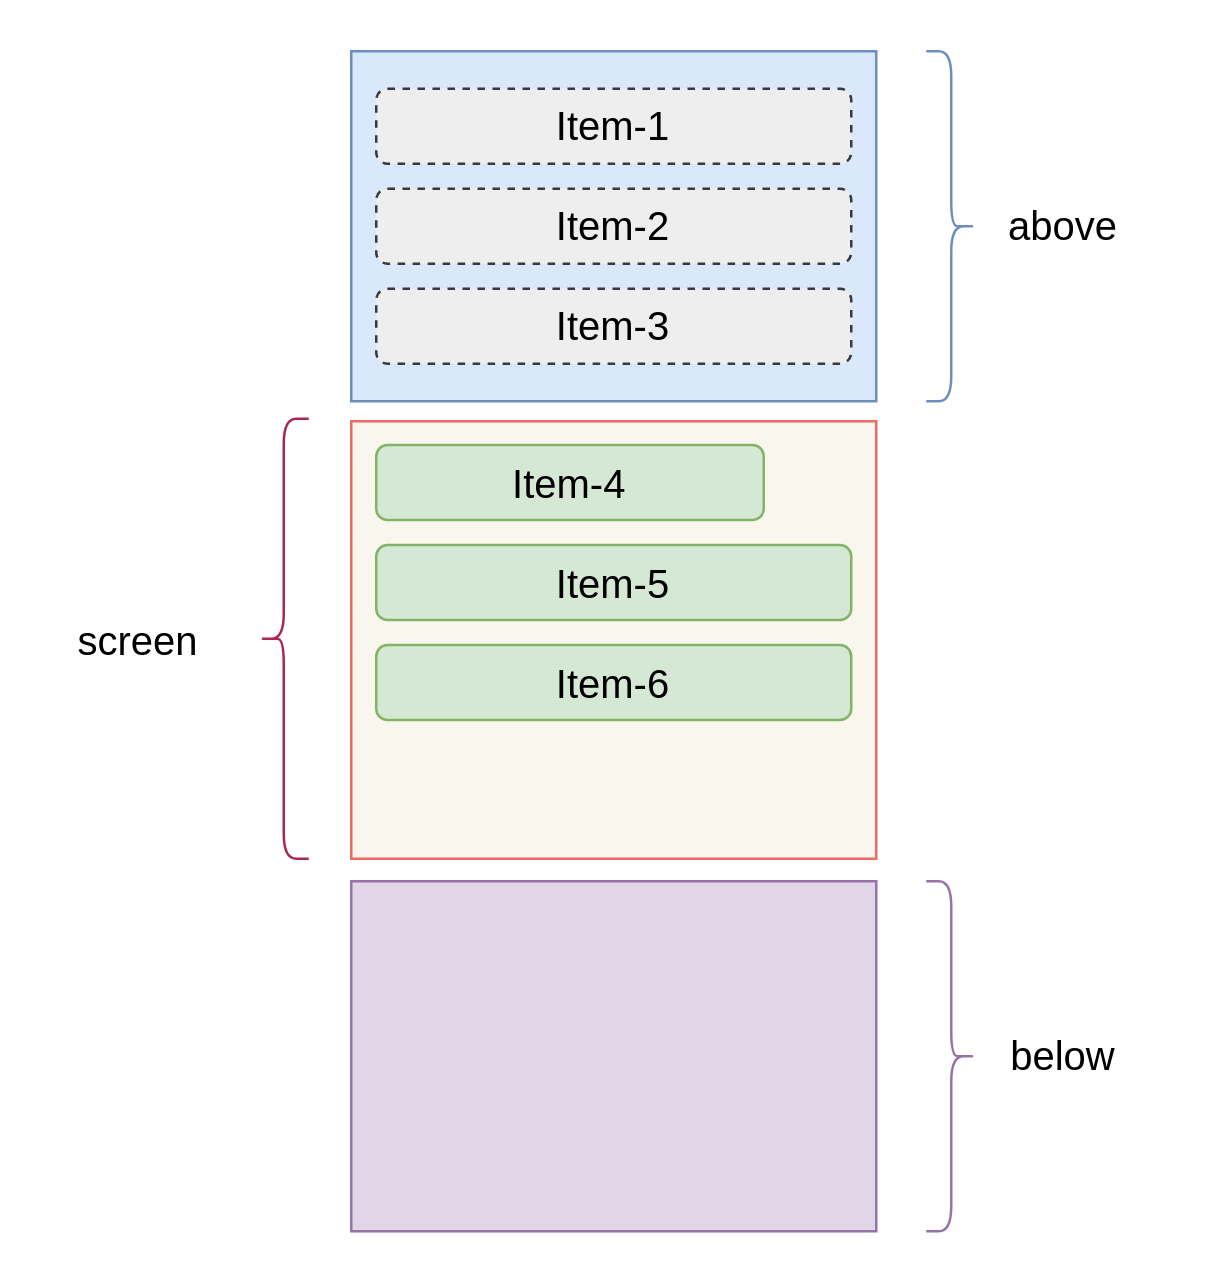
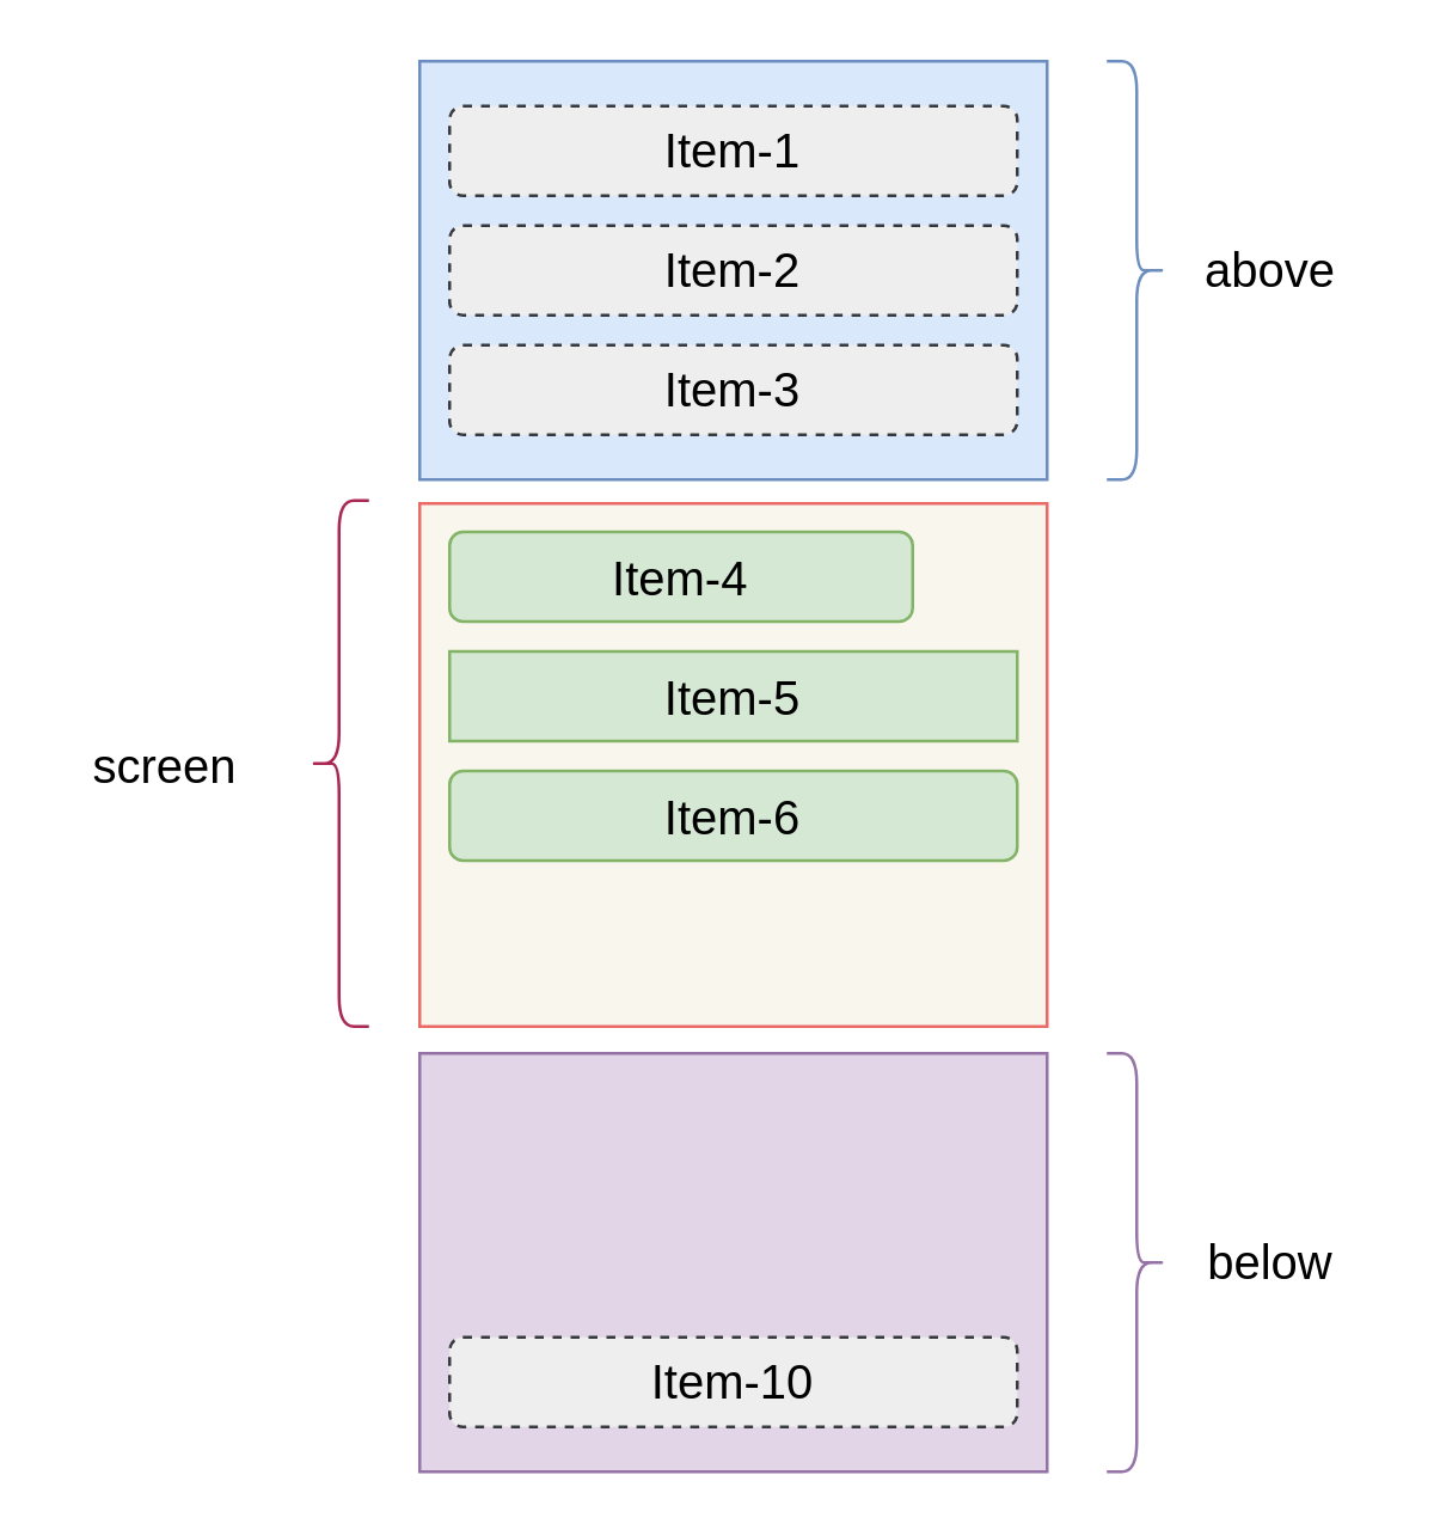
- <mxCell id="5" value="&lt;font style=&quot;font-size: 16px&quot;&gt;Item-5&lt;/font&gt;" style="rounded=1;whiteSpace=wrap;html=1;fillColor=#d5e8d4;strokeColor=#82b366;" parent="1" vertex="1"><mxGeometry x="150" y="217.5" width="190" height="30" as="geometry" /></mxCell>
+ <mxCell id="5" value="&lt;font style=&quot;font-size: 16px&quot;&gt;Item-5&lt;/font&gt;" style="whiteSpace=wrap;html=1;fillColor=#d5e8d4;strokeColor=#82b366;rounded=0;" parent="1" vertex="1"><mxGeometry x="150" y="217.5" width="190" height="30" as="geometry" /></mxCell>
+ <mxCell id="13" value="&lt;font style=&quot;font-size: 16px&quot;&gt;Item-10&lt;/font&gt;" style="rounded=1;whiteSpace=wrap;html=1;fillColor=#eeeeee;strokeColor=#36393d;dashed=1;" vertex="1" parent="1"><mxGeometry x="150" y="447" width="190" height="30" as="geometry" /></mxCell>
